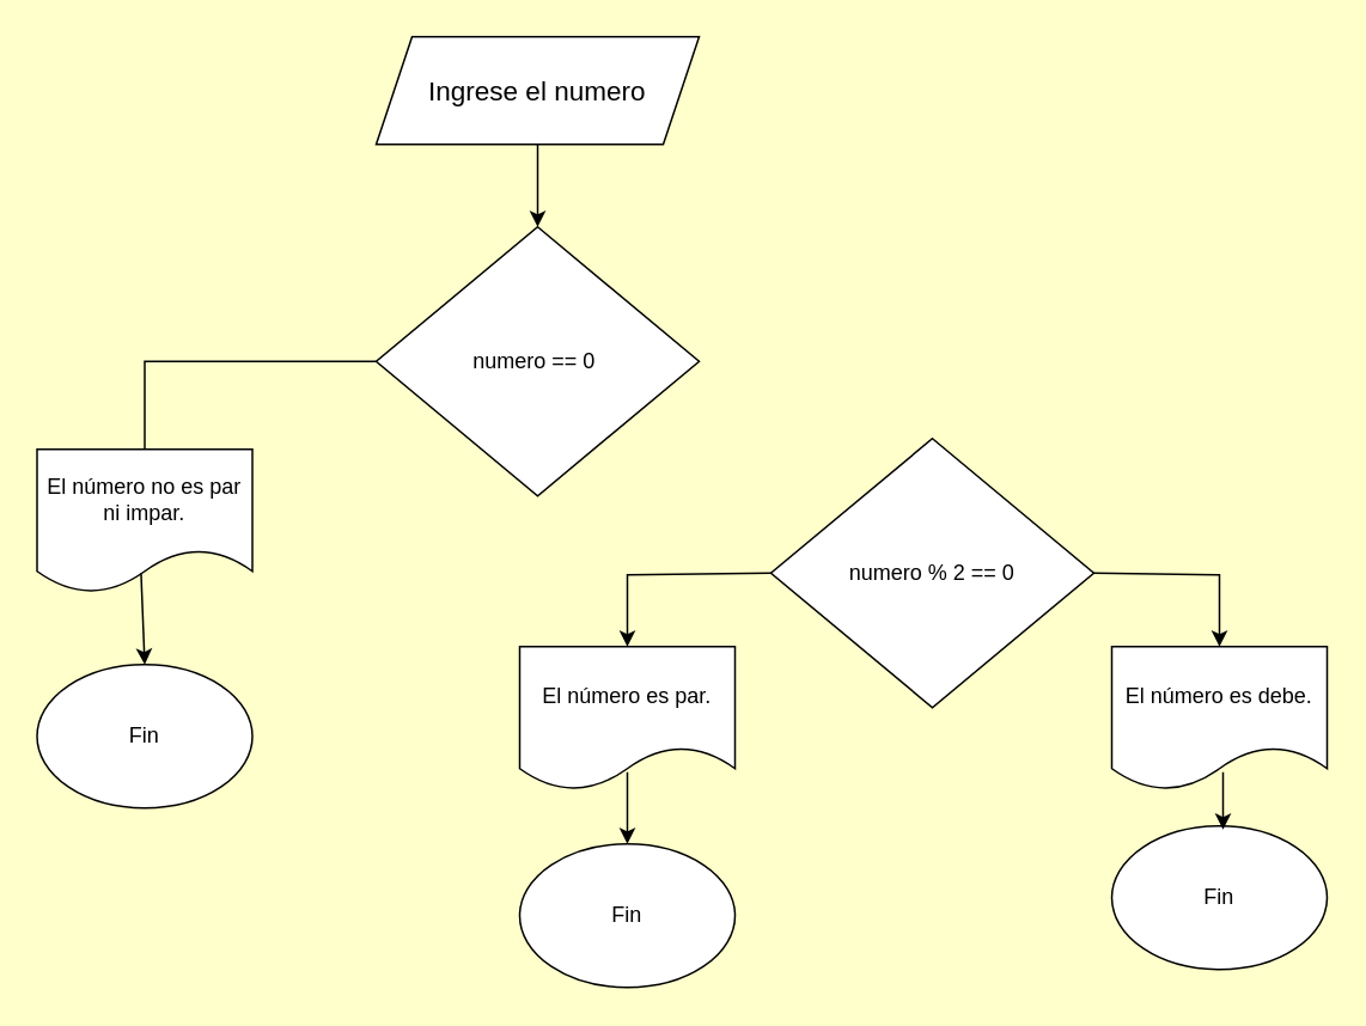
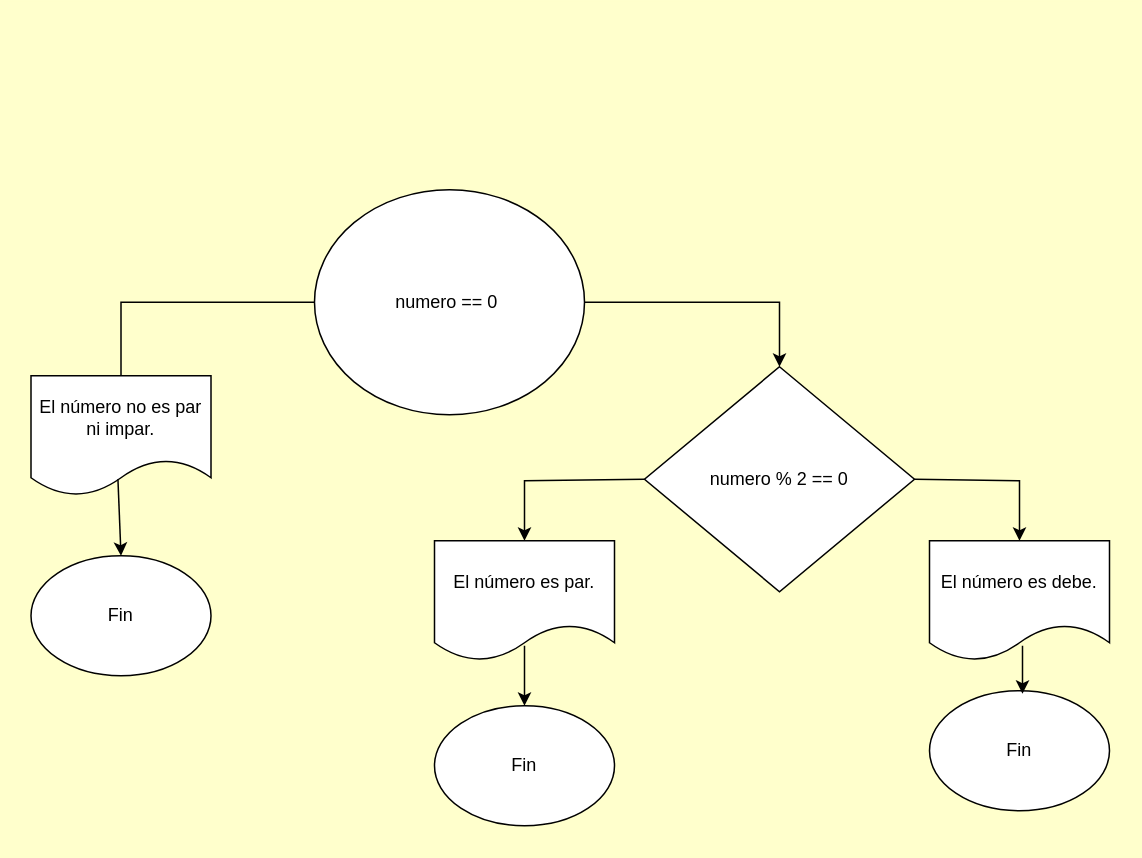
- <mxCell id="2" value="&lt;font style=&quot;font-size: 15px;&quot;&gt;Ingrese el numero&lt;/font&gt;" style="shape=parallelogram;perimeter=parallelogramPerimeter;whiteSpace=wrap;html=1;fixedSize=1;" parent="1" vertex="1"><mxGeometry x="209" y="20" width="180" height="60" as="geometry" /></mxCell>
- <mxCell id="3" value="" style="endArrow=classic;html=1;rounded=0;exitX=0.5;exitY=1;exitDx=0;exitDy=0;entryX=0.5;entryY=0;entryDx=0;entryDy=0;" parent="1" source="2" target="4" edge="1"><mxGeometry width="50" height="50" relative="1" as="geometry"><mxPoint x="299" y="390" as="sourcePoint" /><mxPoint x="299" y="120" as="targetPoint" /></mxGeometry></mxCell>
- <mxCell id="4" value="numero == 0&amp;nbsp;" style="rhombus;whiteSpace=wrap;html=1;" parent="1" vertex="1"><mxGeometry x="209" y="126" width="180" height="150" as="geometry" /></mxCell>
+ <mxCell id="4" value="numero == 0&amp;nbsp;" style="ellipse;whiteSpace=wrap;html=1;" parent="1" vertex="1"><mxGeometry x="209" y="126" width="180" height="150" as="geometry" /></mxCell>
+ <mxCell id="10" value="" style="endArrow=classic;html=1;rounded=0;exitX=1;exitY=0.5;exitDx=0;exitDy=0;entryX=0.5;entryY=0;entryDx=0;entryDy=0;" parent="1" source="4" target="9" edge="1"><mxGeometry width="50" height="50" relative="1" as="geometry"><mxPoint x="339" y="320" as="sourcePoint" /><mxPoint x="389" y="270" as="targetPoint" /><Array as="points"><mxPoint x="519" y="201" /></Array></mxGeometry></mxCell>
